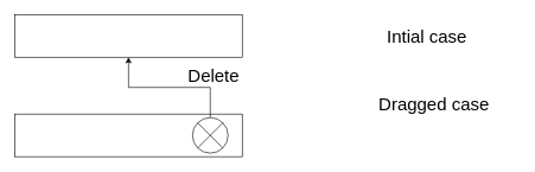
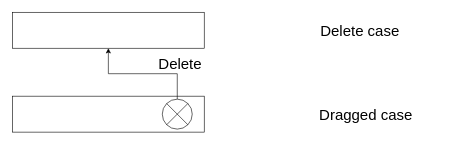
- <mxCell id="3" value="Intial case" style="text;html=1;strokeColor=none;fillColor=none;align=center;verticalAlign=middle;whiteSpace=wrap;rounded=0;fontSize=25;" vertex="1" parent="1"><mxGeometry x="470" y="40" width="260" height="20" as="geometry" /></mxCell>
+ <mxCell id="3" value="Delete case" style="text;html=1;strokeColor=none;fillColor=none;align=center;verticalAlign=middle;whiteSpace=wrap;rounded=0;fontSize=25;" vertex="1" parent="1"><mxGeometry x="470" y="40" width="260" height="20" as="geometry" /></mxCell>
- <mxCell id="7" value="Dragged case" style="text;html=1;strokeColor=none;fillColor=none;align=center;verticalAlign=middle;whiteSpace=wrap;rounded=0;fontSize=25;" vertex="1" parent="1"><mxGeometry x="520" y="135" width="180" height="20" as="geometry" /></mxCell>
+ <mxCell id="7" value="Dragged case" style="text;html=1;strokeColor=none;fillColor=none;align=center;verticalAlign=middle;whiteSpace=wrap;rounded=0;fontSize=25;" vertex="1" parent="1"><mxGeometry x="520" y="180" width="180" height="20" as="geometry" /></mxCell>
